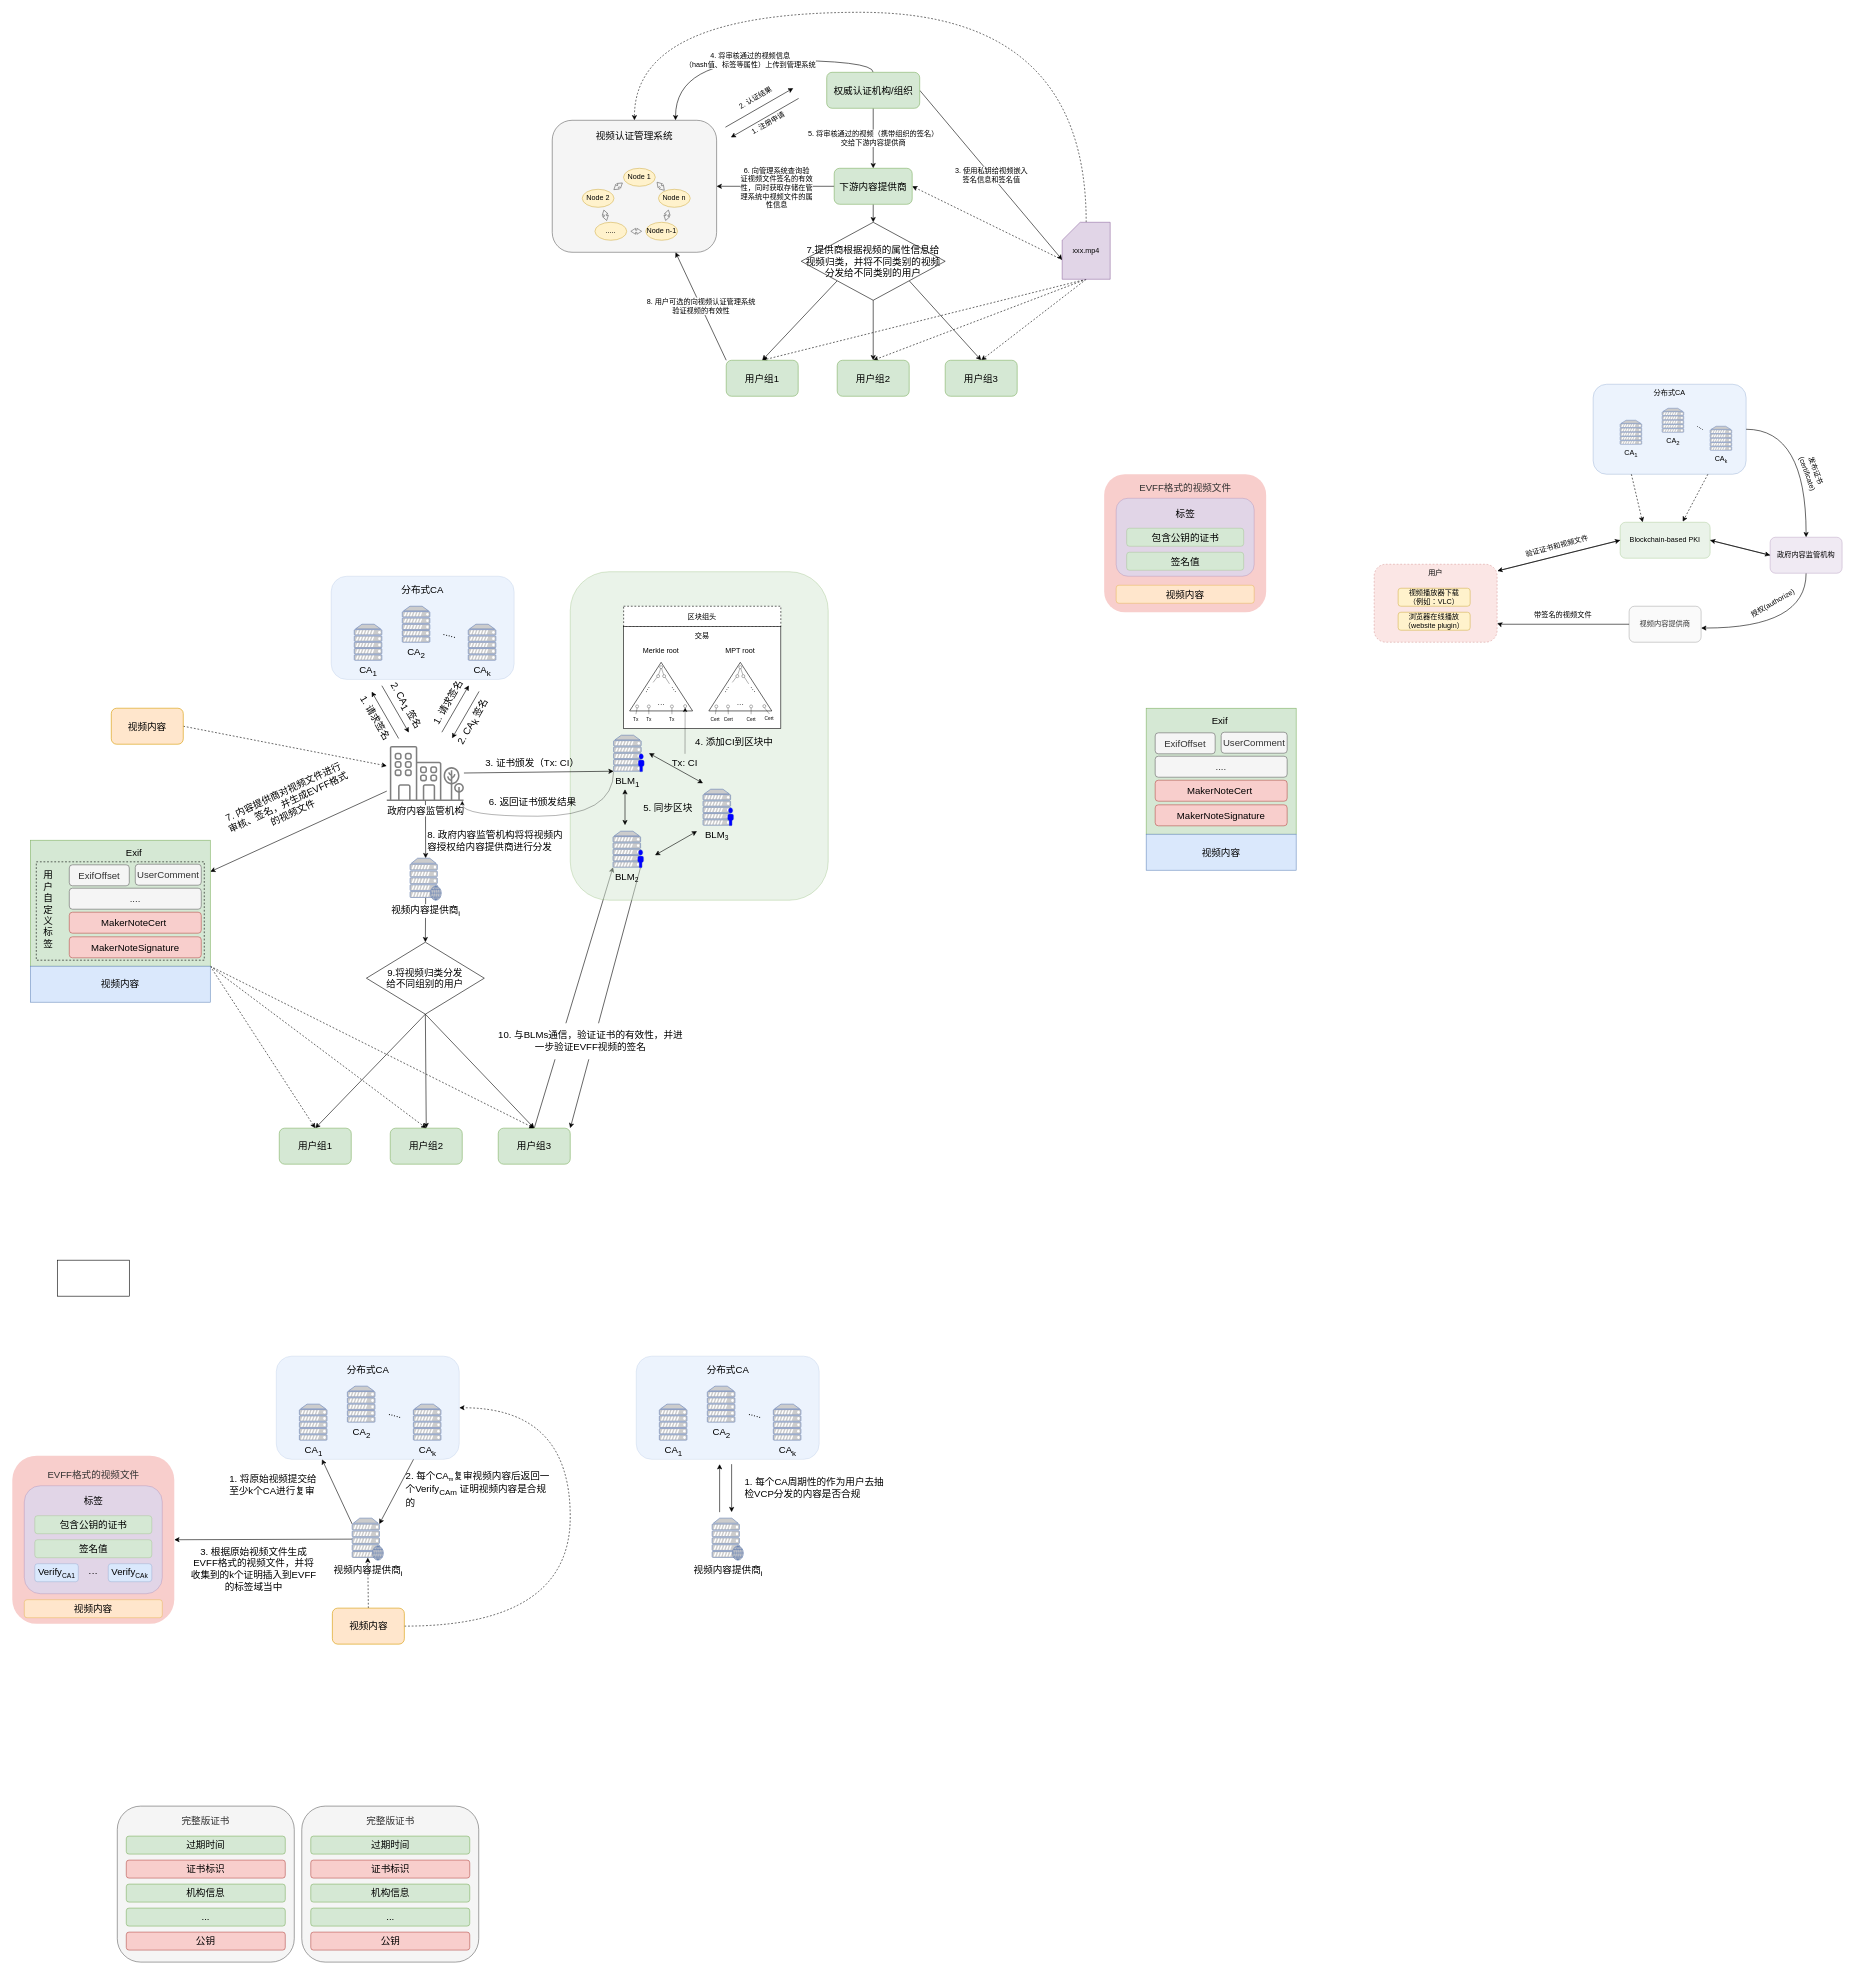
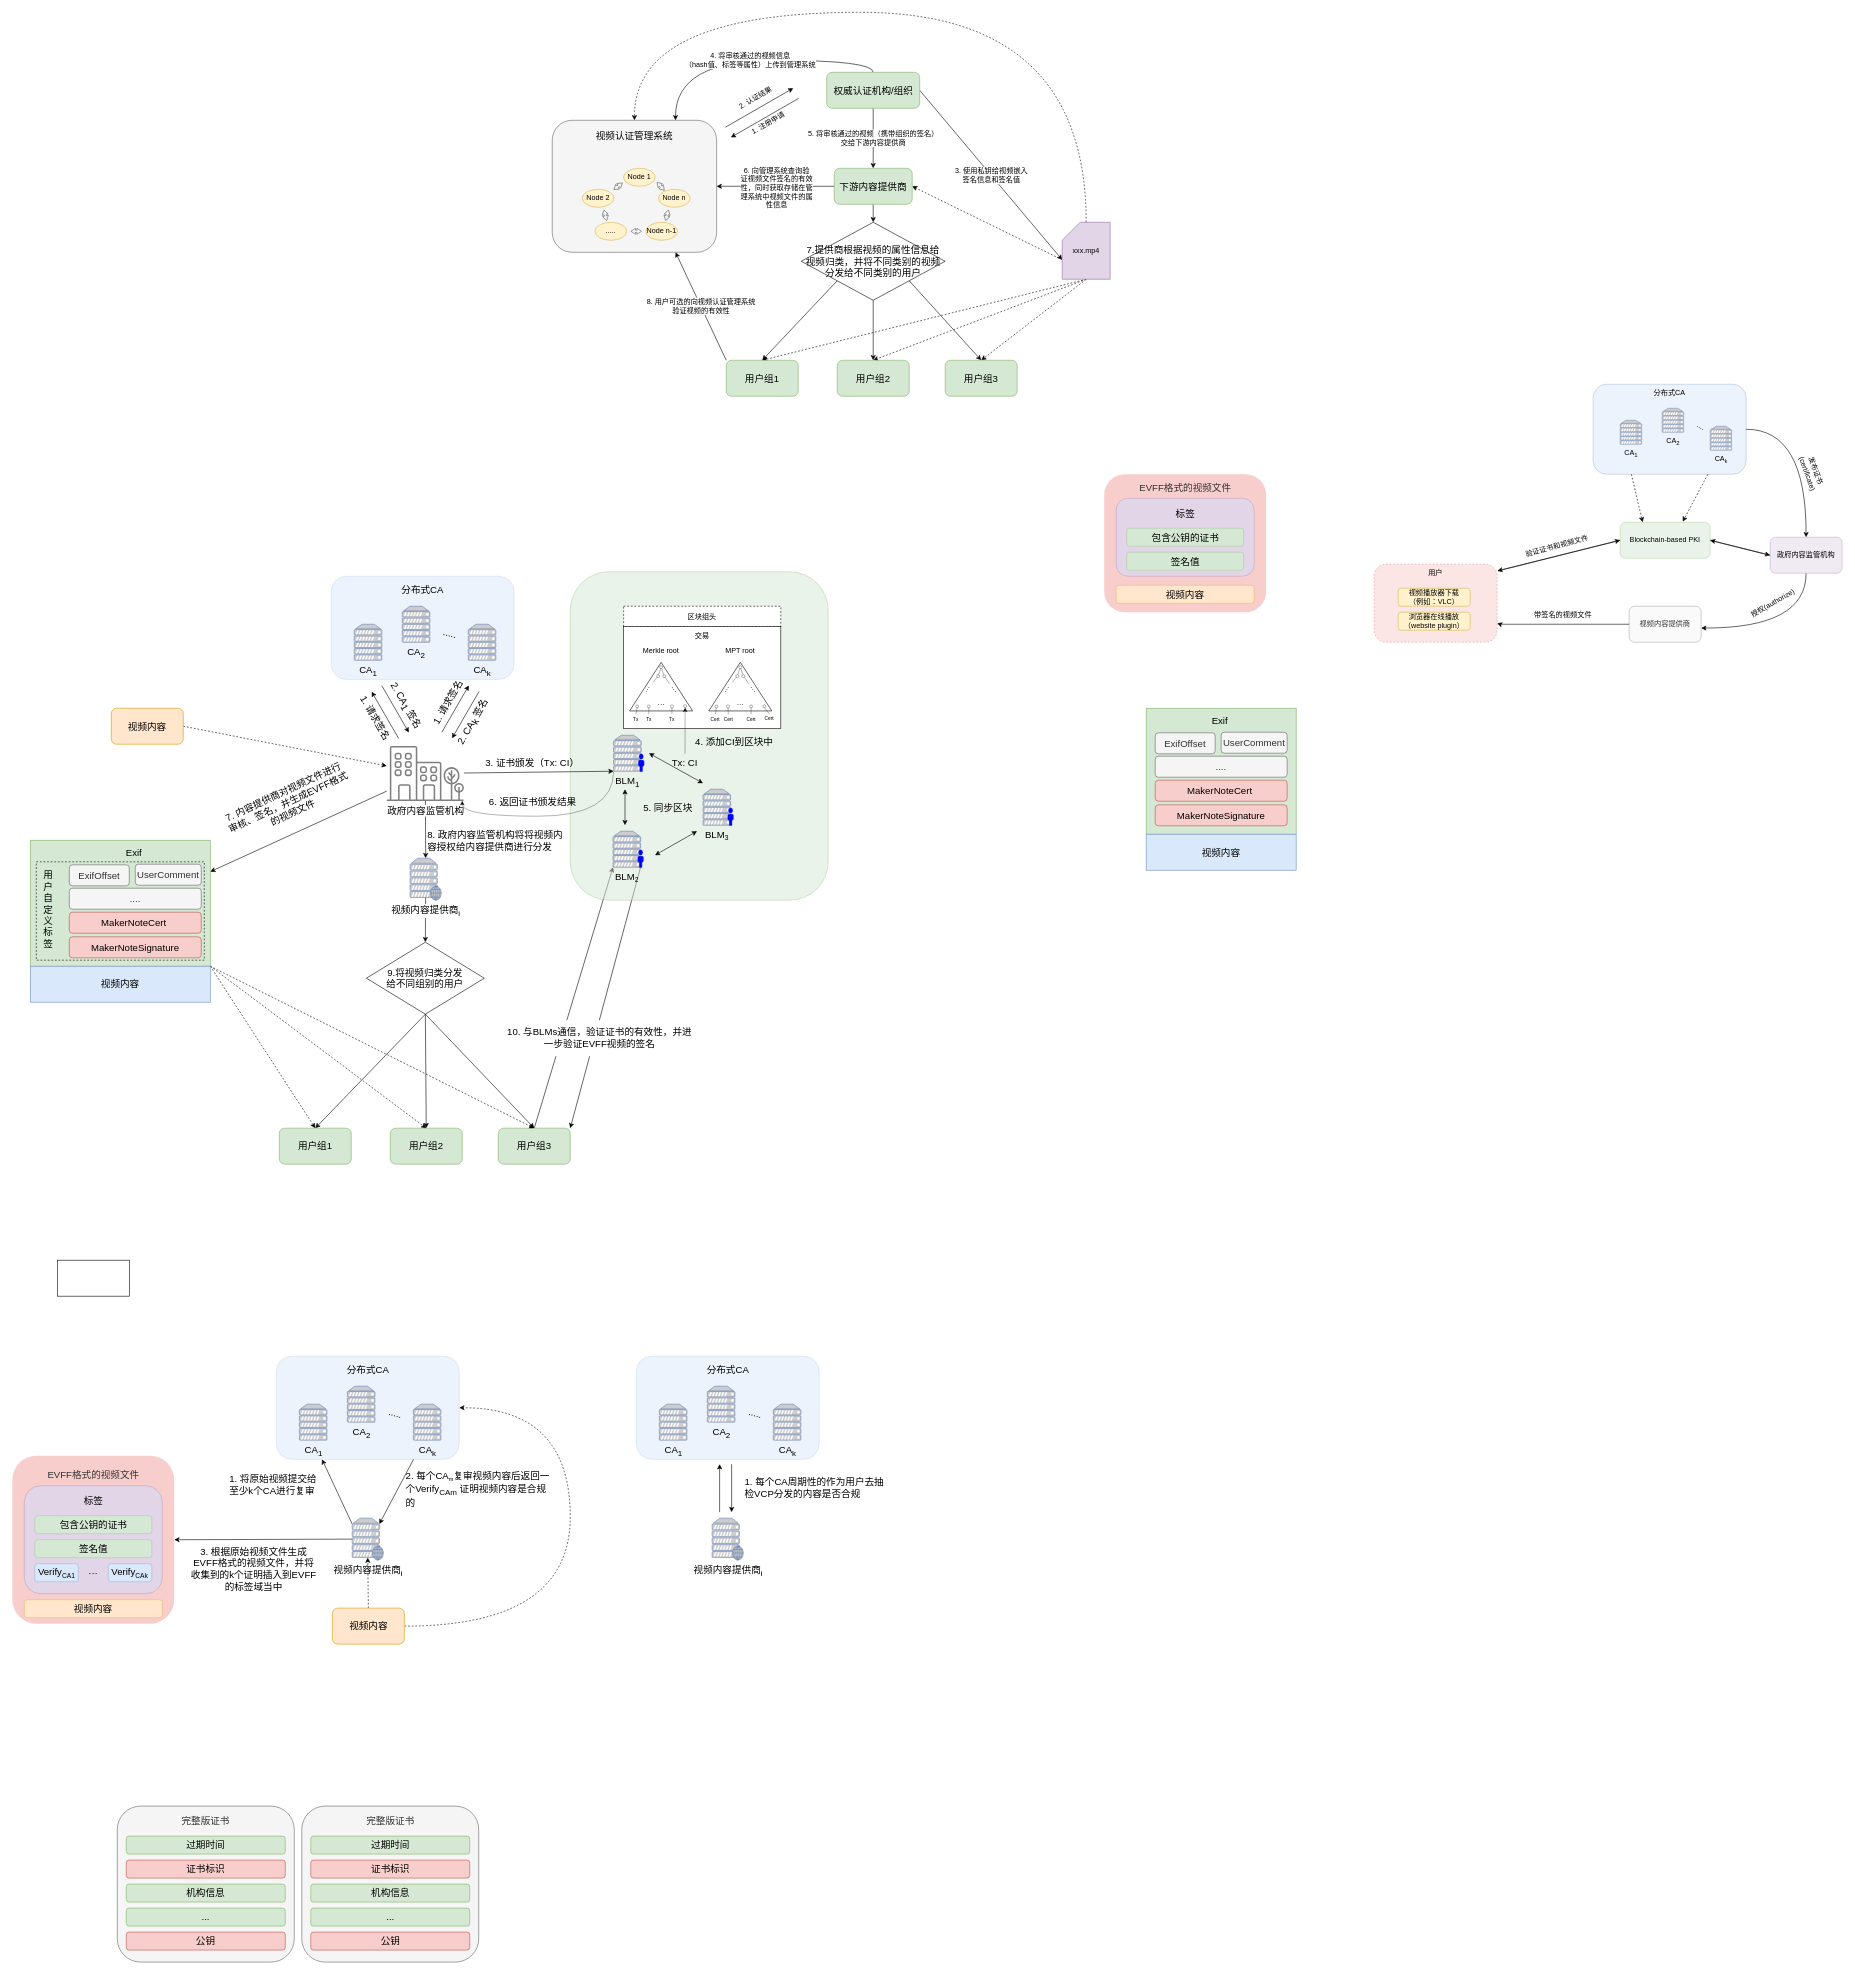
- <mxCell id="147" value="10. 与BLMs通信，验证证书的有效性，并进一步验证EVFF视频的签名" style="rounded=1;whiteSpace=wrap;html=1;fontSize=16;strokeWidth=0.5;align=center;strokeColor=none;" parent="1" vertex="1"><mxGeometry x="829" y="1705" width="310" height="60" as="geometry" /></mxCell>
+ <mxCell id="147" value="10. 与BLMs通信，验证证书的有效性，并进一步验证EVFF视频的签名" style="rounded=1;whiteSpace=wrap;html=1;fontSize=16;strokeWidth=0.5;align=center;strokeColor=none;" parent="1" vertex="1"><mxGeometry x="844" y="1700" width="310" height="60" as="geometry" /></mxCell>
